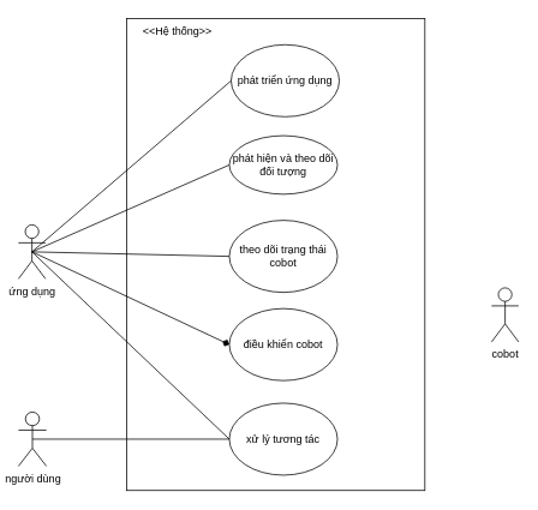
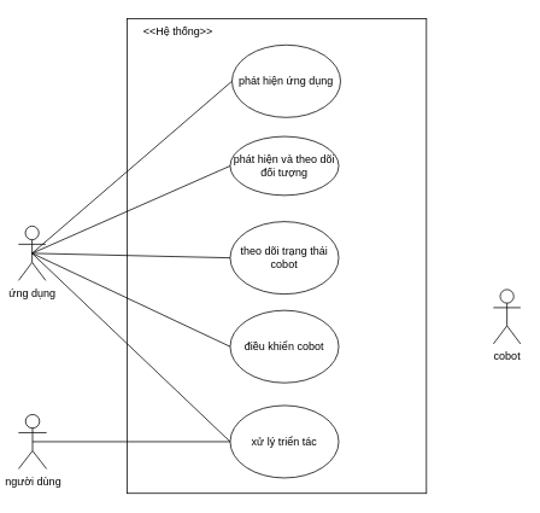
- <mxCell id="16" value="phát triển ứng dụng" style="ellipse;whiteSpace=wrap;html=1;" vertex="1" parent="1"><mxGeometry x="256" y="49" width="120" height="80" as="geometry" /></mxCell>
+ <mxCell id="16" value="phát hiện ứng dụng" style="ellipse;whiteSpace=wrap;html=1;" vertex="1" parent="1"><mxGeometry x="256" y="49" width="120" height="80" as="geometry" /></mxCell>
- <mxCell id="10" value="" style="endArrow=diamond;html=1;rounded=0;exitX=0.5;exitY=0.5;exitDx=0;exitDy=0;exitPerimeter=0;entryX=0;entryY=0.5;entryDx=0;entryDy=0;" parent="1" source="5" target="6" edge="1"><mxGeometry width="50" height="50" relative="1" as="geometry"><mxPoint x="350" y="333" as="sourcePoint" /><mxPoint x="400" y="283" as="targetPoint" /></mxGeometry></mxCell>
+ <mxCell id="10" value="" style="endArrow=none;html=1;rounded=0;exitX=0.5;exitY=0.5;exitDx=0;exitDy=0;exitPerimeter=0;entryX=0;entryY=0.5;entryDx=0;entryDy=0;" parent="1" source="5" target="6" edge="1"><mxGeometry width="50" height="50" relative="1" as="geometry"><mxPoint x="350" y="333" as="sourcePoint" /><mxPoint x="400" y="283" as="targetPoint" /></mxGeometry></mxCell>
- <mxCell id="8" value="xử lý tương tác" style="ellipse;whiteSpace=wrap;html=1;" parent="1" vertex="1"><mxGeometry x="254" y="447" width="120" height="80" as="geometry" /></mxCell>
+ <mxCell id="8" value="xử lý triển tác" style="ellipse;whiteSpace=wrap;html=1;" parent="1" vertex="1"><mxGeometry x="254" y="447" width="120" height="80" as="geometry" /></mxCell>
